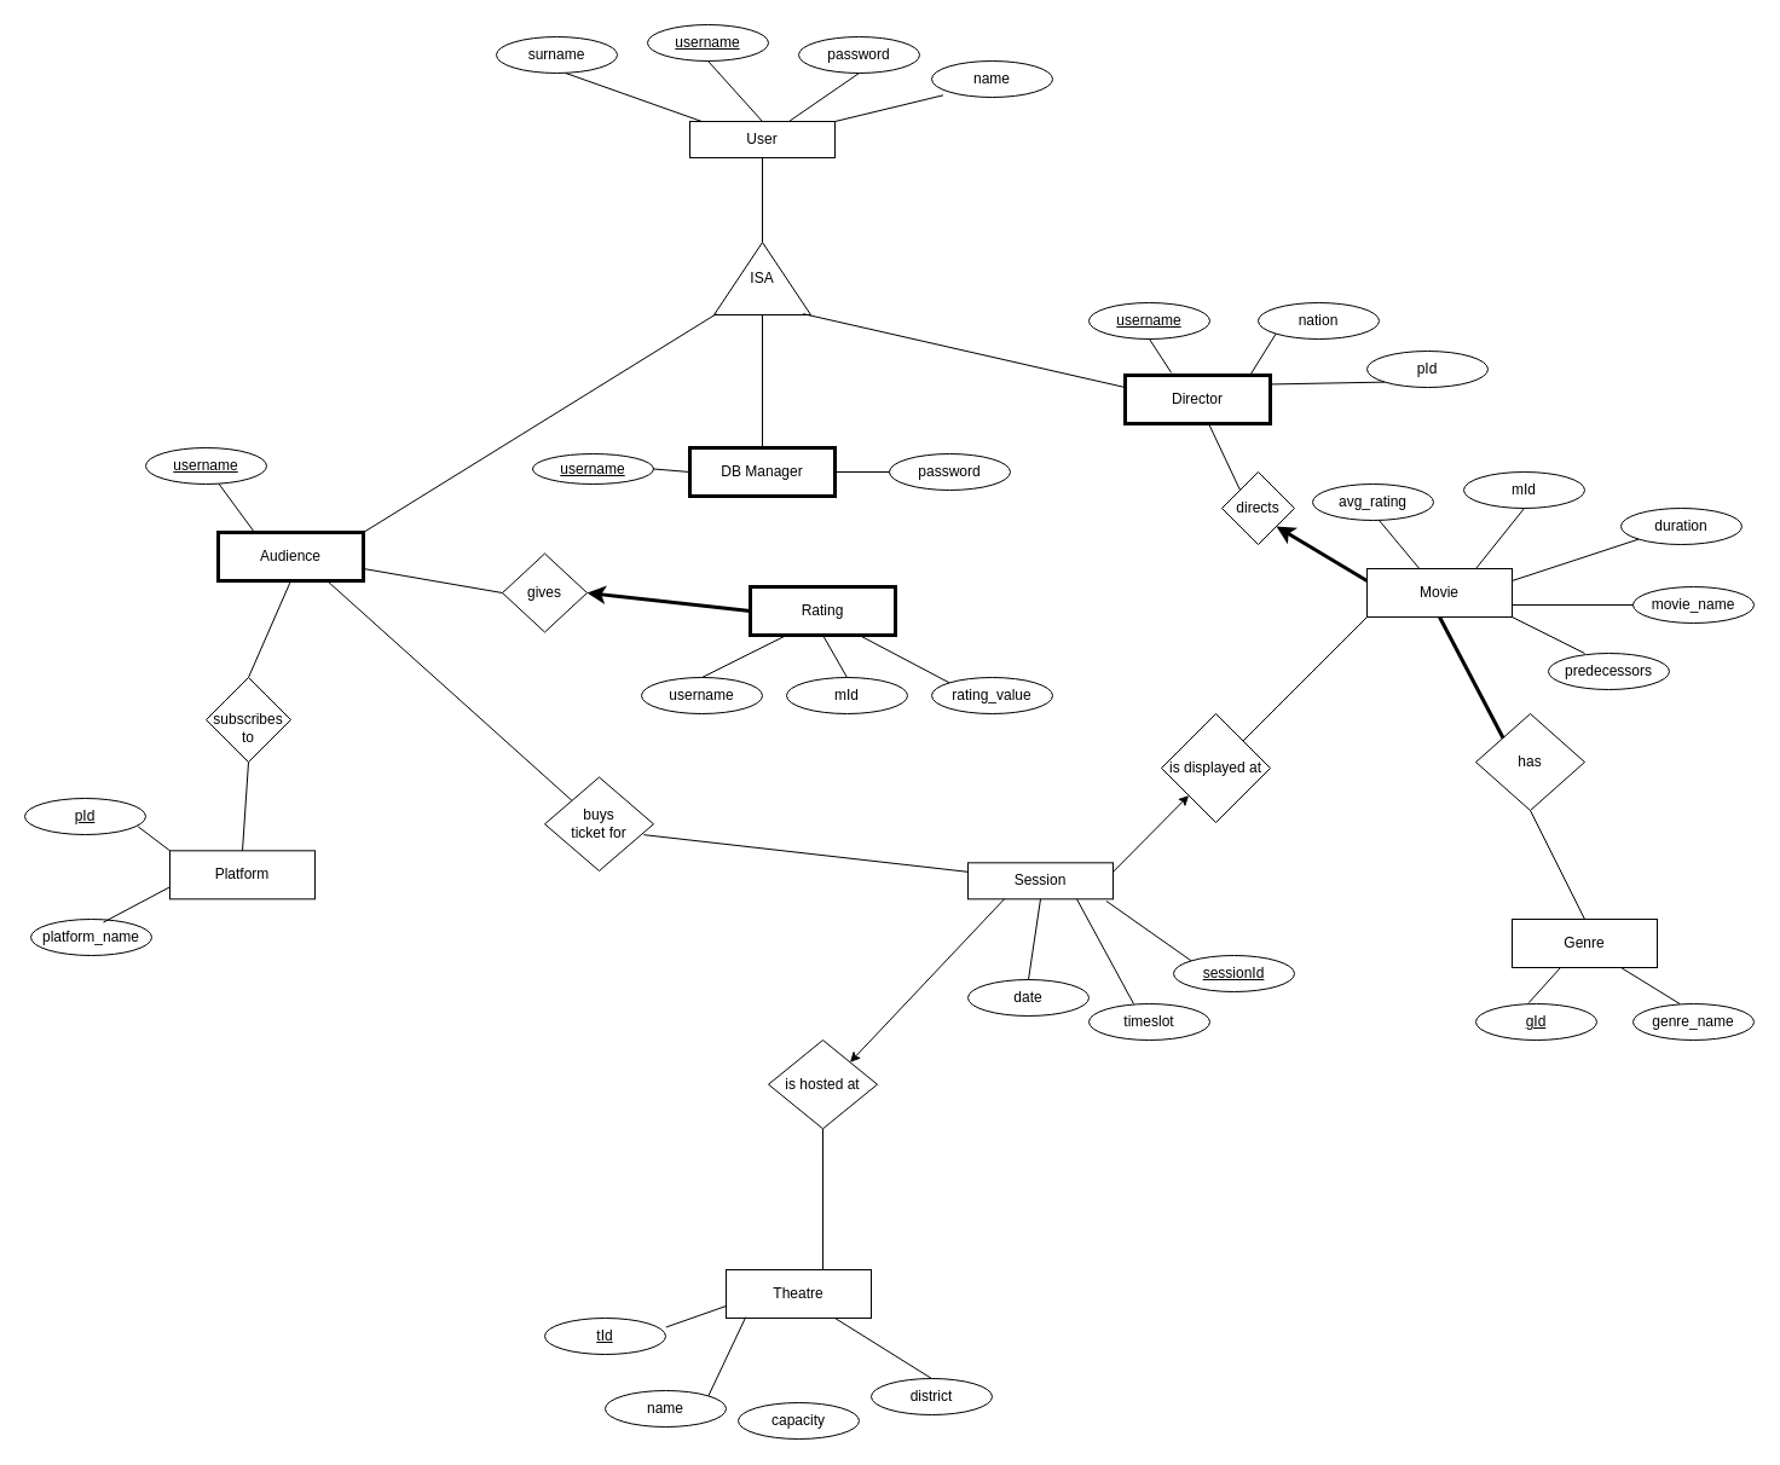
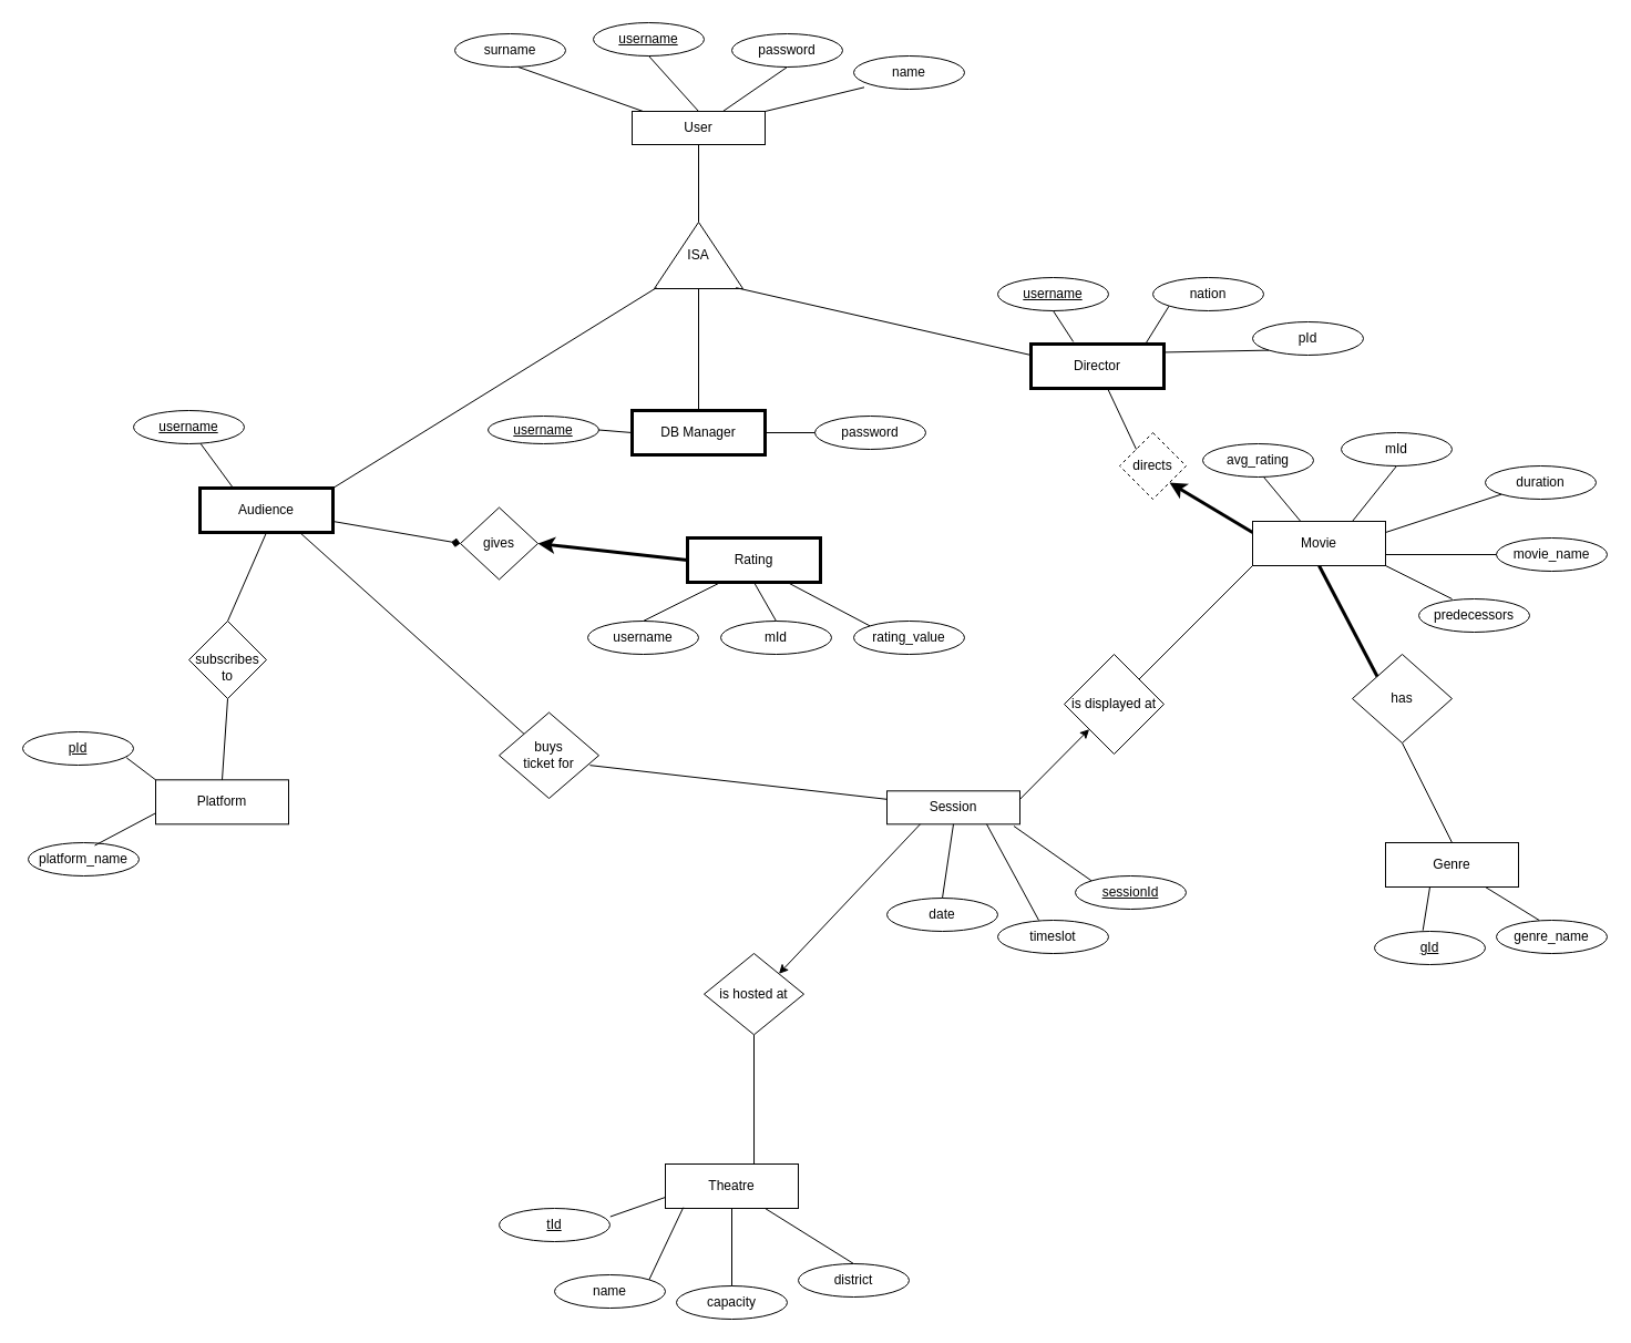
- <mxCell id="34" value="directs" style="rhombus;whiteSpace=wrap;html=1;" vertex="1" parent="1"><mxGeometry x="1010" y="390" width="60" height="60" as="geometry" /></mxCell>
+ <mxCell id="34" value="directs" style="rhombus;whiteSpace=wrap;html=1;dashed=1;" vertex="1" parent="1"><mxGeometry x="1010" y="390" width="60" height="60" as="geometry" /></mxCell>
- <mxCell id="69" value="" style="endArrow=none;html=1;rounded=0;entryX=0;entryY=0.5;entryDx=0;entryDy=0;exitX=1;exitY=0.75;exitDx=0;exitDy=0;" edge="1" parent="1" source="13" target="68"><mxGeometry width="50" height="50" relative="1" as="geometry"><mxPoint x="300" y="480" as="sourcePoint" /><mxPoint x="370" y="480" as="targetPoint" /></mxGeometry></mxCell>
+ <mxCell id="69" value="" style="endArrow=diamond;html=1;rounded=0;entryX=0;entryY=0.5;entryDx=0;entryDy=0;exitX=1;exitY=0.75;exitDx=0;exitDy=0;" edge="1" parent="1" source="13" target="68"><mxGeometry width="50" height="50" relative="1" as="geometry"><mxPoint x="300" y="480" as="sourcePoint" /><mxPoint x="370" y="480" as="targetPoint" /></mxGeometry></mxCell>
- <mxCell id="64" value="&lt;u&gt;gId&lt;/u&gt;" style="ellipse;whiteSpace=wrap;html=1;" vertex="1" parent="1"><mxGeometry x="1220" y="830" width="100" height="30" as="geometry" /></mxCell>
+ <mxCell id="64" value="&lt;u&gt;gId&lt;/u&gt;" style="ellipse;whiteSpace=wrap;html=1;" vertex="1" parent="1"><mxGeometry x="1240" y="840" width="100" height="30" as="geometry" /></mxCell>
+ <mxCell id="52" value="" style="endArrow=none;html=1;rounded=0;entryX=0.5;entryY=1;entryDx=0;entryDy=0;" edge="1" parent="1" source="46" target="44"><mxGeometry width="50" height="50" relative="1" as="geometry"><mxPoint x="560" y="934.58" as="sourcePoint" /><mxPoint x="630" y="934.58" as="targetPoint" /></mxGeometry></mxCell>
